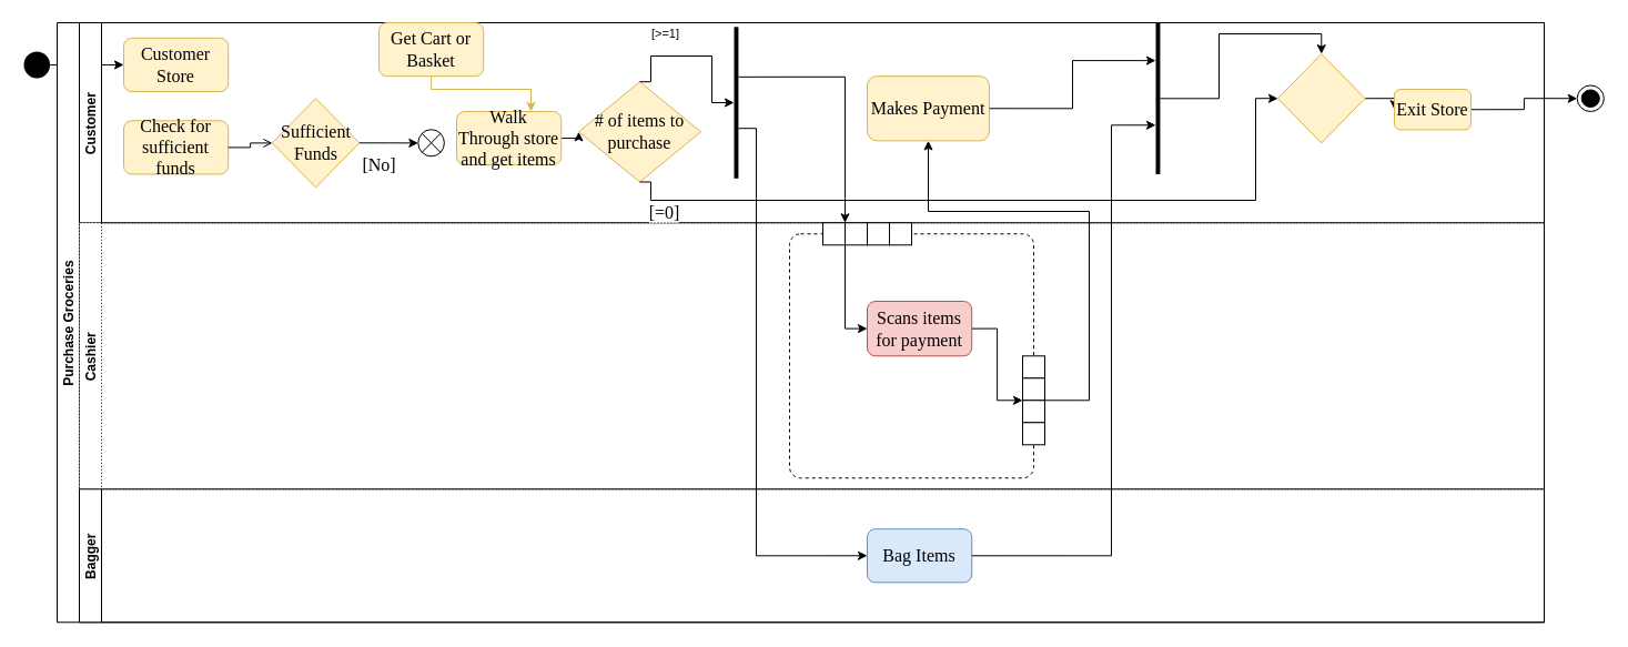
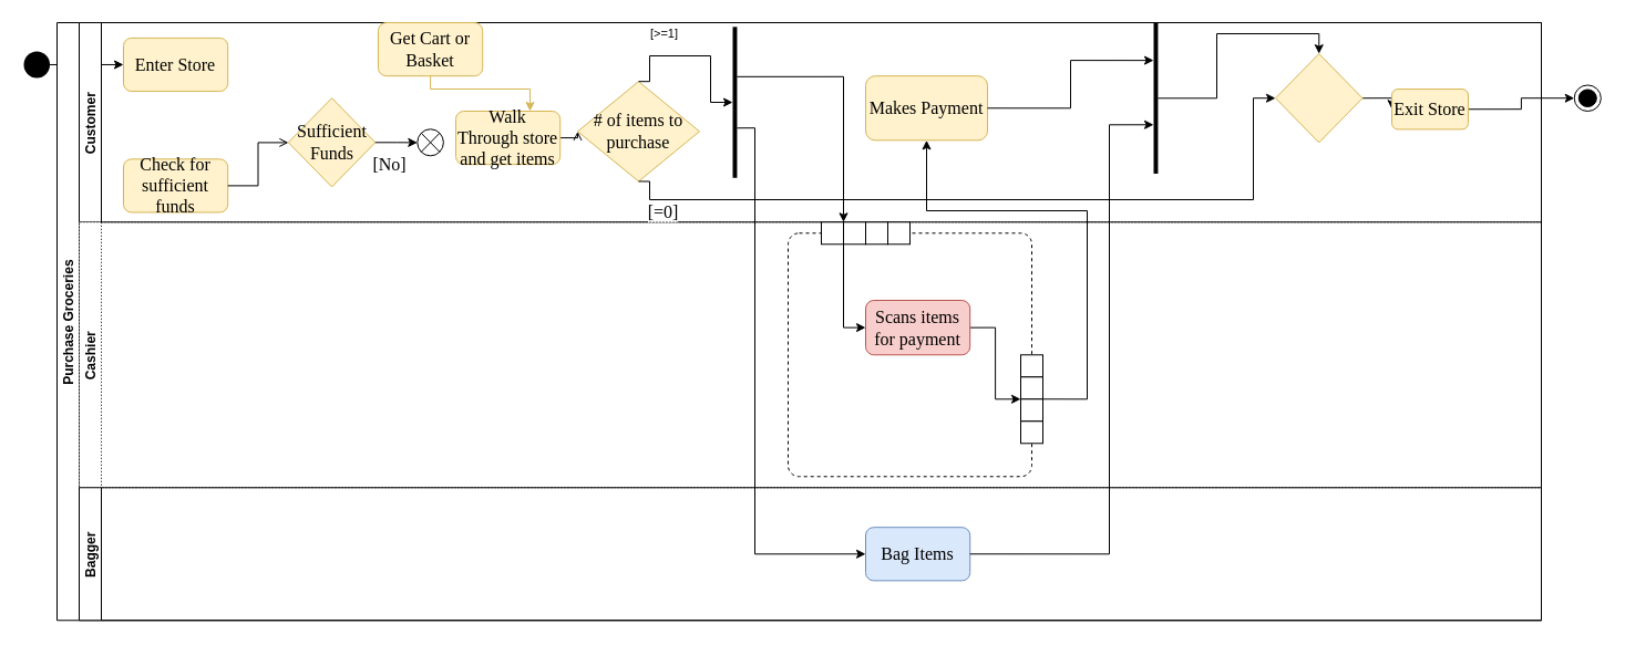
- <mxCell id="15" value="Customer Store" style="rounded=1;whiteSpace=wrap;html=1;fontSize=16;fillColor=#fff2cc;strokeColor=#d6b656;fontFamily=Times New Roman;" parent="7" vertex="1"><mxGeometry x="40" y="13.878" width="94.206" height="48.169" as="geometry" /></mxCell>
+ <mxCell id="15" value="Enter Store" style="rounded=1;whiteSpace=wrap;html=1;fontSize=16;fillColor=#fff2cc;strokeColor=#d6b656;fontFamily=Times New Roman;" parent="7" vertex="1"><mxGeometry x="40" y="13.878" width="94.206" height="48.169" as="geometry" /></mxCell>
- <mxCell id="19" style="edgeStyle=orthogonalEdgeStyle;rounded=0;orthogonalLoop=1;jettySize=auto;html=1;exitX=1;exitY=0.5;exitDx=0;exitDy=0;entryX=0;entryY=0.5;entryDx=0;entryDy=0;" parent="7" source="20" target="26" edge="1"><mxGeometry relative="1" as="geometry" /></mxCell>
+ <mxCell id="19" style="edgeStyle=orthogonalEdgeStyle;rounded=0;orthogonalLoop=1;jettySize=auto;html=1;exitX=1;exitY=0.5;exitDx=0;exitDy=0;entryX=0;entryY=0.5;entryDx=0;entryDy=0;endArrow=open;" parent="7" source="20" target="26" edge="1"><mxGeometry relative="1" as="geometry" /></mxCell>
- <mxCell id="17" value="Sufficient Funds" style="rhombus;whiteSpace=wrap;html=1;fontSize=16;fontFamily=Times New Roman;fillColor=#fff2cc;strokeColor=#d6b656;rounded=1;arcSize=0;" parent="7" vertex="1"><mxGeometry x="173.828" y="68.166" width="78.505" height="80.282" as="geometry" /></mxCell>
+ <mxCell id="17" value="Sufficient Funds" style="rhombus;whiteSpace=wrap;html=1;fontSize=16;fontFamily=Times New Roman;fillColor=#fff2cc;strokeColor=#d6b656;rounded=1;arcSize=0;" parent="7" vertex="1"><mxGeometry x="188.828" y="68.166" width="78.505" height="80.282" as="geometry" /></mxCell>
- <mxCell id="16" value="Check for sufficient funds" style="whiteSpace=wrap;html=1;fontSize=16;fontFamily=Times New Roman;fillColor=#fff2cc;strokeColor=#d6b656;rounded=1;" parent="7" vertex="1"><mxGeometry x="40" y="88.312" width="94.206" height="48.169" as="geometry" /></mxCell>
+ <mxCell id="16" value="Check for sufficient funds" style="whiteSpace=wrap;html=1;fontSize=16;fontFamily=Times New Roman;fillColor=#fff2cc;strokeColor=#d6b656;rounded=1;" parent="7" vertex="1"><mxGeometry x="40" y="123.312" width="94.206" height="48.169" as="geometry" /></mxCell>
